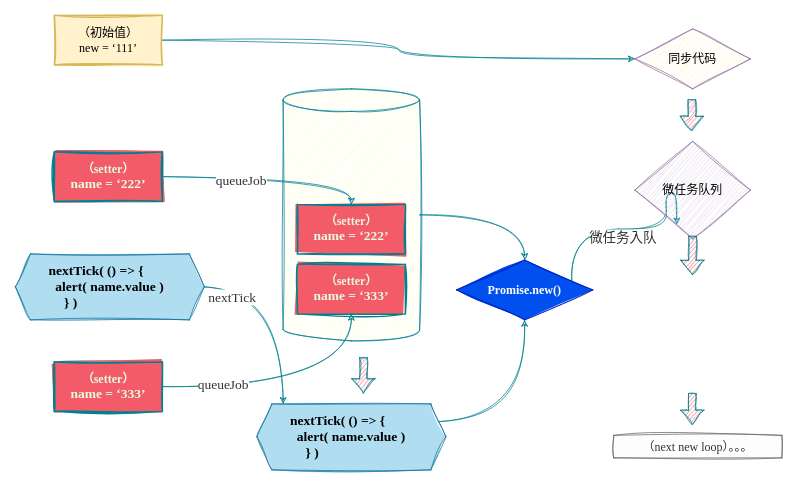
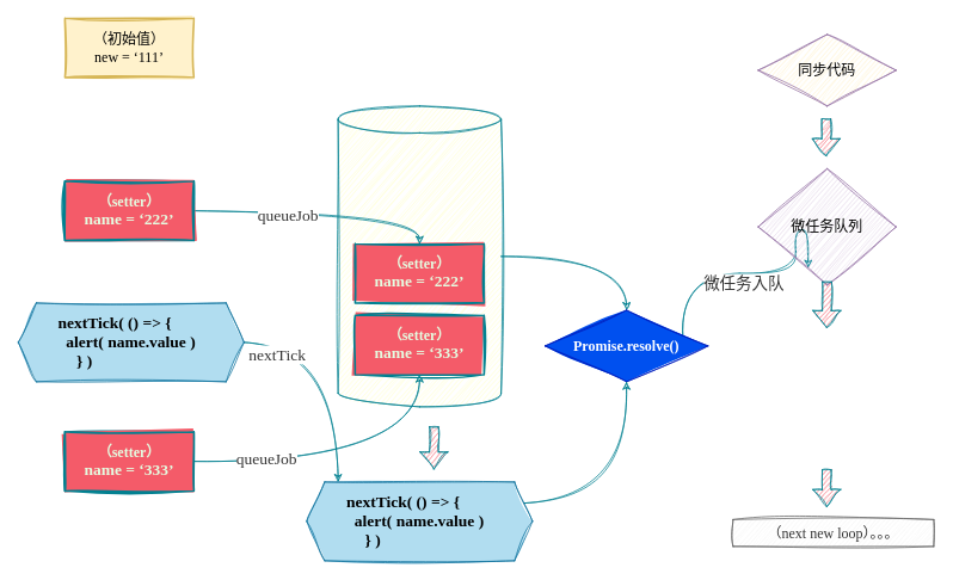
- <mxCell id="2" style="edgeStyle=orthogonalEdgeStyle;sketch=1;hachureGap=4;jiggle=2;curveFitting=1;orthogonalLoop=1;jettySize=auto;html=1;exitX=1;exitY=0.5;exitDx=0;exitDy=0;strokeColor=#028090;fontFamily=Architects Daughter;fontSource=https%3A%2F%2Ffonts.googleapis.com%2Fcss%3Ffamily%3DArchitects%2BDaughter;fontSize=16;fontColor=#333333;fillColor=#F45B69;curved=1;" edge="1" parent="1" source="3" target="13"><mxGeometry relative="1" as="geometry" /></mxCell>
- <mxCell id="16" value="Promise.new()" style="rhombus;whiteSpace=wrap;html=1;sketch=1;hachureGap=4;jiggle=2;curveFitting=1;strokeColor=#001DBC;fontFamily=Architects Daughter;fontSource=https%3A%2F%2Ffonts.googleapis.com%2Fcss%3Ffamily%3DArchitects%2BDaughter;fontSize=16;fillColor=#0050ef;fontColor=#ffffff;fillStyle=solid;fontStyle=1" vertex="1" parent="1"><mxGeometry x="608" y="346" width="182" height="80" as="geometry" /></mxCell>
+ <mxCell id="16" value="Promise.resolve()" style="rhombus;whiteSpace=wrap;html=1;sketch=1;hachureGap=4;jiggle=2;curveFitting=1;strokeColor=#001DBC;fontFamily=Architects Daughter;fontSource=https%3A%2F%2Ffonts.googleapis.com%2Fcss%3Ffamily%3DArchitects%2BDaughter;fontSize=16;fillColor=#0050ef;fontColor=#ffffff;fillStyle=solid;fontStyle=1" vertex="1" parent="1"><mxGeometry x="608" y="346" width="182" height="80" as="geometry" /></mxCell>
